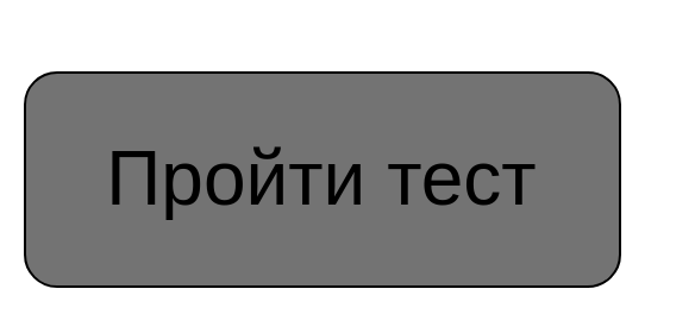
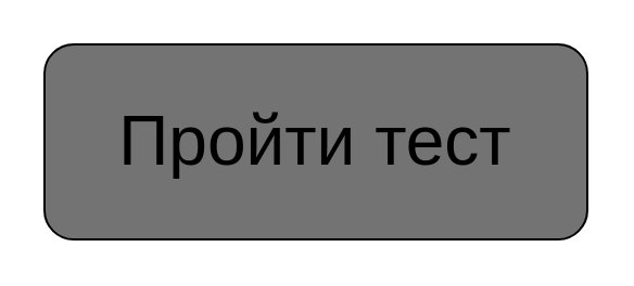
- <mxCell id="2" value="&lt;font style=&quot;font-size: 32px&quot;&gt;Пройти тест&lt;/font&gt;" style="rounded=1;whiteSpace=wrap;html=1;fillColor=#737373;" vertex="1" parent="1"><mxGeometry x="10" y="30" width="250" height="90" as="geometry" /></mxCell>
+ <mxCell id="2" value="&lt;font style=&quot;font-size: 32px&quot;&gt;Пройти тест&lt;/font&gt;" style="rounded=1;whiteSpace=wrap;html=1;fillColor=#737373;" vertex="1" parent="1"><mxGeometry x="20" y="20" width="250" height="90" as="geometry" /></mxCell>
